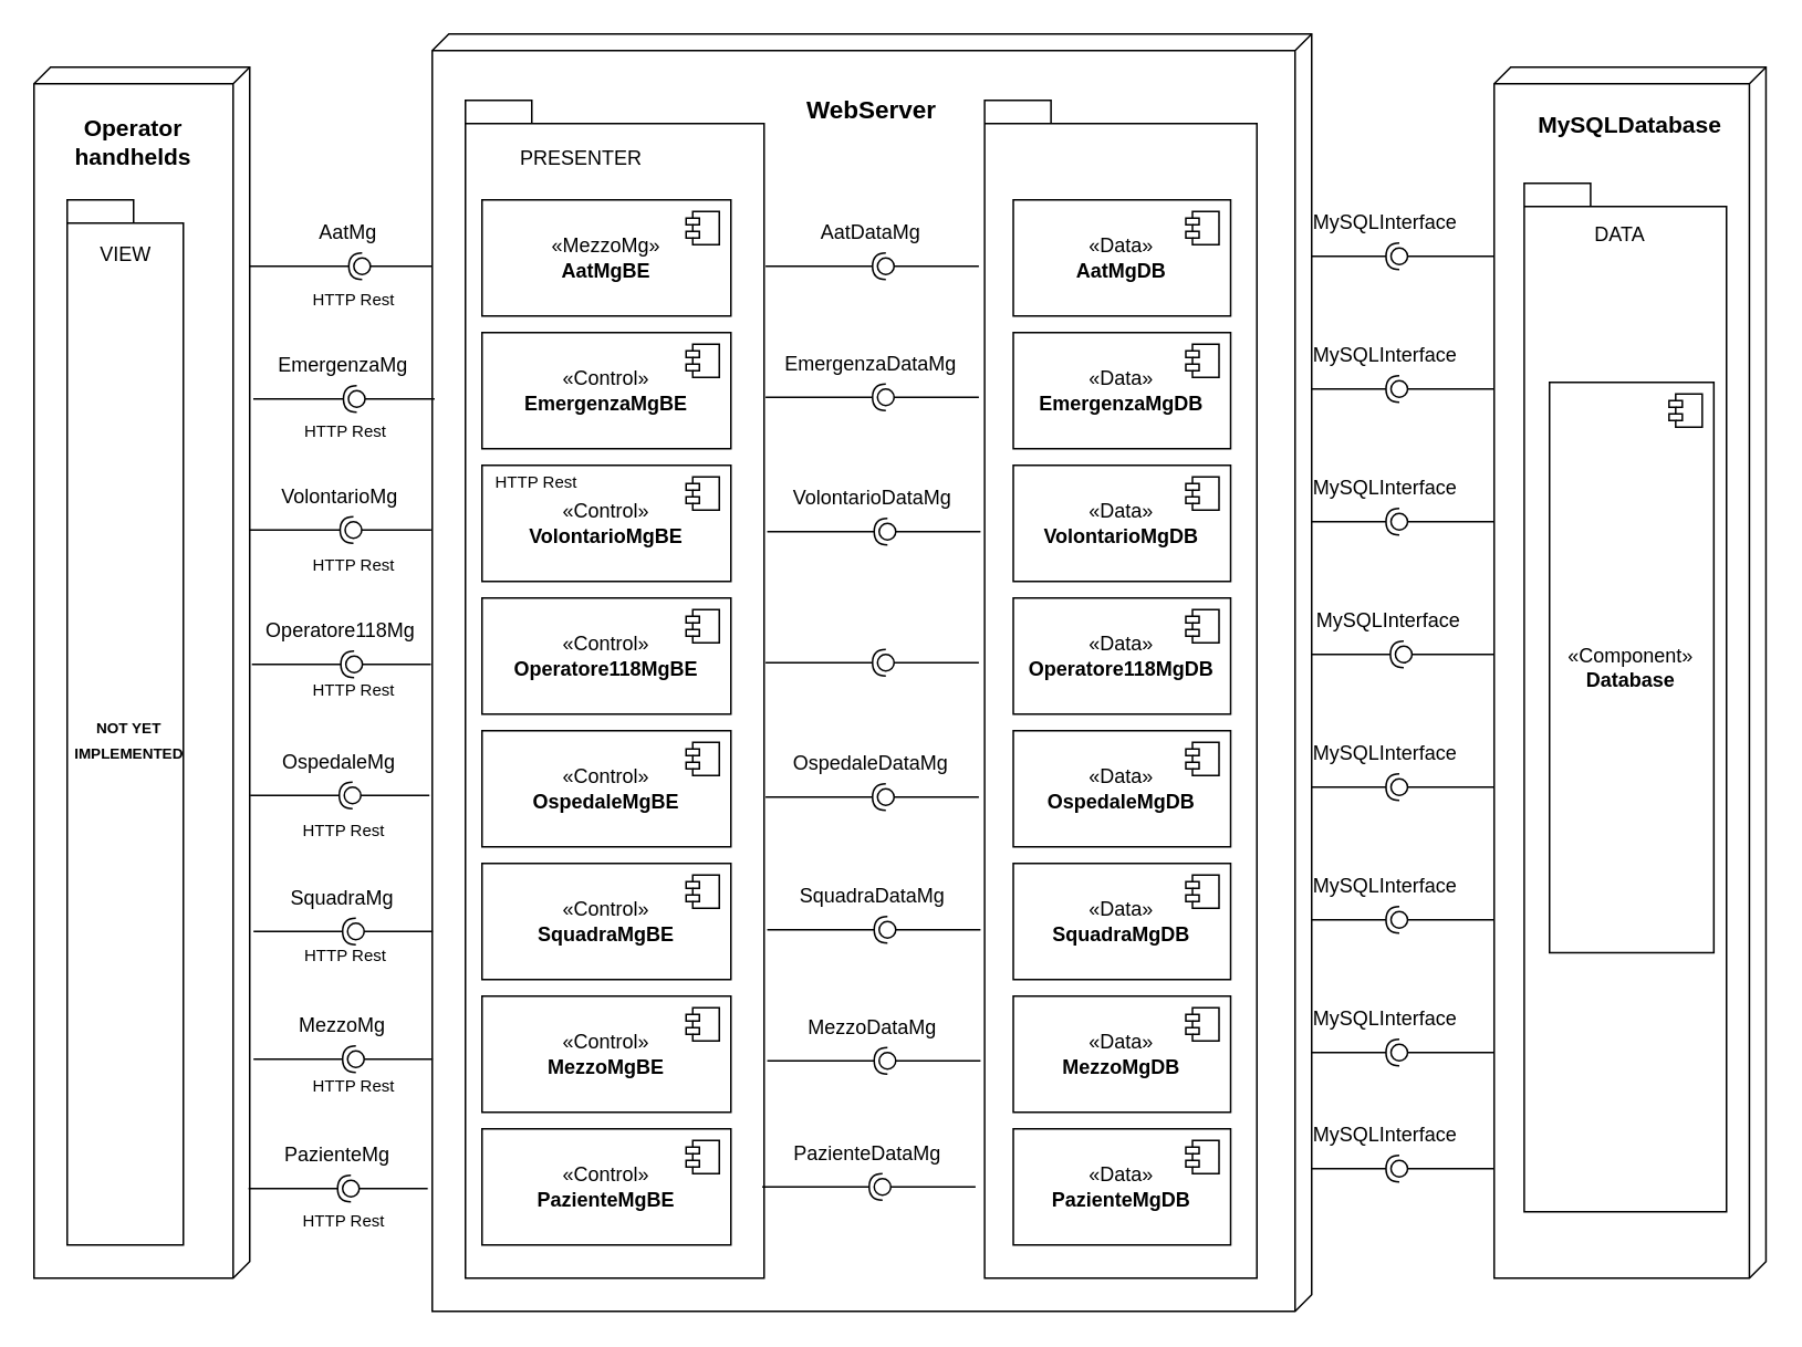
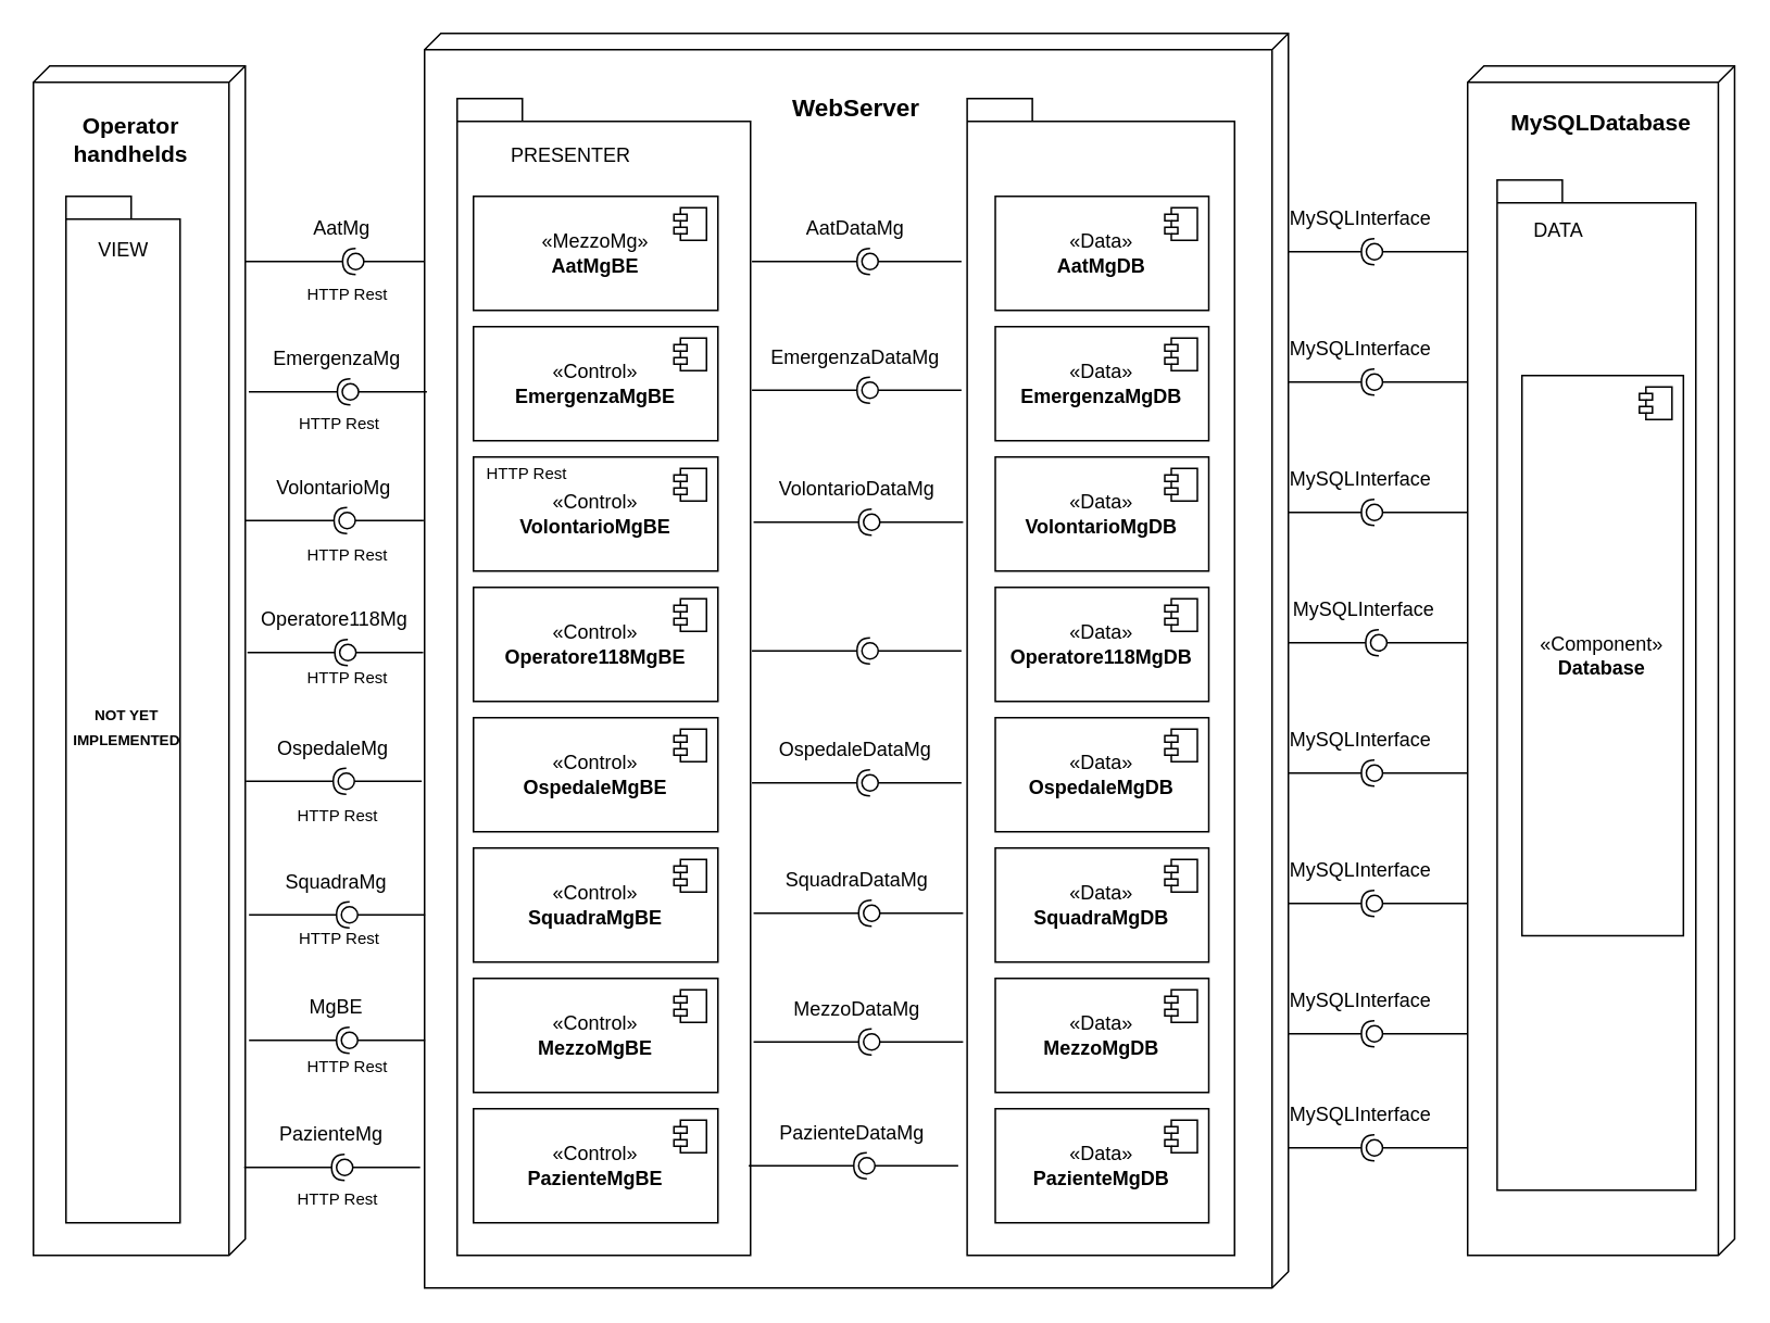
- <mxCell id="80" value="DATA" style="text;html=1;align=center;verticalAlign=middle;whiteSpace=wrap;rounded=0;" parent="76" vertex="1"><mxGeometry x="73.333" y="17.71" width="45.714" height="26.565" as="geometry" /></mxCell>
+ <mxCell id="80" value="DATA" style="text;html=1;align=center;verticalAlign=middle;whiteSpace=wrap;rounded=0;" parent="76" vertex="1"><mxGeometry x="53.333" y="17.71" width="45.714" height="26.565" as="geometry" /></mxCell>
- <mxCell id="187" value="MezzoMg" style="text;html=1;align=center;verticalAlign=middle;whiteSpace=wrap;rounded=0;" parent="182" vertex="1"><mxGeometry x="22.233" width="38.114" height="30" as="geometry" /></mxCell>
+ <mxCell id="187" value="MgBE" style="text;html=1;align=center;verticalAlign=middle;whiteSpace=wrap;rounded=0;" parent="182" vertex="1"><mxGeometry x="22.233" width="38.114" height="30" as="geometry" /></mxCell>
